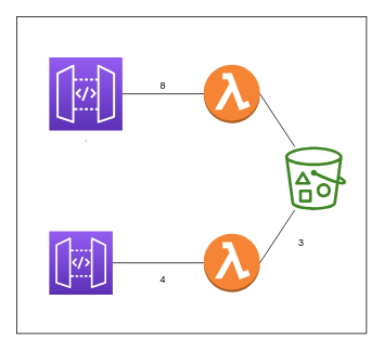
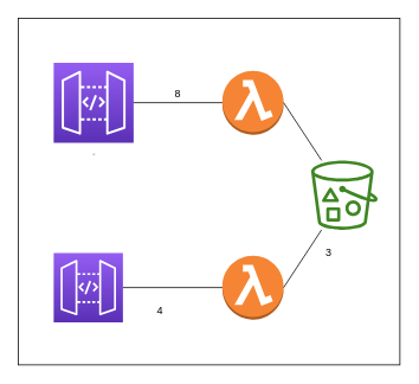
- <mxCell id="13" value="3" style="text;html=1;strokeColor=none;fillColor=none;align=center;verticalAlign=middle;whiteSpace=wrap;rounded=0;" vertex="1" parent="1"><mxGeometry x="340" y="284" width="60" height="30" as="geometry" /></mxCell>
+ <mxCell id="13" value="3" style="text;html=1;strokeColor=none;fillColor=none;align=center;verticalAlign=middle;whiteSpace=wrap;rounded=0;" vertex="1" parent="1"><mxGeometry x="340" y="269" width="60" height="30" as="geometry" /></mxCell>
- <mxCell id="12" value="4" style="text;html=1;strokeColor=none;fillColor=none;align=center;verticalAlign=middle;whiteSpace=wrap;rounded=0;" vertex="1" parent="1"><mxGeometry x="170" y="329" width="60" height="30" as="geometry" /></mxCell>
+ <mxCell id="12" value="4" style="text;html=1;strokeColor=none;fillColor=none;align=center;verticalAlign=middle;whiteSpace=wrap;rounded=0;" vertex="1" parent="1"><mxGeometry x="150" y="334" width="60" height="30" as="geometry" /></mxCell>
